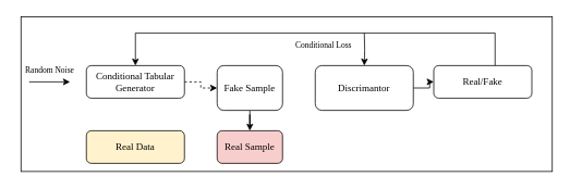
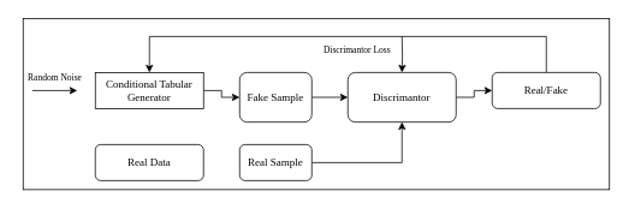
- <mxCell id="6" value="&lt;font style=&quot;font-size: 10px;&quot;&gt;Conditional Loss&lt;/font&gt;" style="text;html=1;align=center;verticalAlign=middle;resizable=0;points=[];autosize=1;strokeColor=none;fillColor=none;fontFamily=Times New Roman;" vertex="1" parent="1"><mxGeometry x="345" y="40" width="100" height="30" as="geometry" /></mxCell>
+ <mxCell id="6" value="&lt;font style=&quot;font-size: 10px;&quot;&gt;Discrimantor Loss&lt;/font&gt;" style="text;html=1;align=center;verticalAlign=middle;resizable=0;points=[];autosize=1;strokeColor=none;fillColor=none;fontFamily=Times New Roman;" vertex="1" parent="1"><mxGeometry x="345" y="40" width="100" height="30" as="geometry" /></mxCell>
- <mxCell id="4" value="Conditional Tabular&lt;div&gt;Generator&lt;/div&gt;" style="rounded=1;whiteSpace=wrap;html=1;fontFamily=Times New Roman;" vertex="1" parent="1"><mxGeometry x="105" y="80" width="120" height="40" as="geometry" /></mxCell>
+ <mxCell id="4" value="Conditional Tabular&lt;div&gt;Generator&lt;/div&gt;" style="whiteSpace=wrap;html=1;fontFamily=Times New Roman;rounded=0;" vertex="1" parent="1"><mxGeometry x="105" y="80" width="120" height="40" as="geometry" /></mxCell>
- <mxCell id="3" value="" style="edgeStyle=orthogonalEdgeStyle;rounded=0;orthogonalLoop=1;jettySize=auto;html=1;fontFamily=Times New Roman;dashed=1;" edge="1" parent="1" source="4" target="8"><mxGeometry relative="1" as="geometry" /></mxCell>
+ <mxCell id="3" value="" style="edgeStyle=orthogonalEdgeStyle;rounded=0;orthogonalLoop=1;jettySize=auto;html=1;fontFamily=Times New Roman;" edge="1" parent="1" source="4" target="8"><mxGeometry relative="1" as="geometry" /></mxCell>
- <mxCell id="16" value="Real/Fake" style="rounded=1;whiteSpace=wrap;html=1;fontFamily=Times New Roman;" vertex="1" parent="1"><mxGeometry x="530" y="80" width="120" height="40" as="geometry" /></mxCell>
+ <mxCell id="16" value="Real/Fake" style="rounded=1;whiteSpace=wrap;html=1;fontFamily=Times New Roman;" vertex="1" parent="1"><mxGeometry x="545" y="80" width="120" height="40" as="geometry" /></mxCell>
- <mxCell id="7" value="" style="edgeStyle=orthogonalEdgeStyle;rounded=0;orthogonalLoop=1;jettySize=auto;html=1;fontFamily=Times New Roman;" edge="1" parent="1" source="8" target="10"><mxGeometry relative="1" as="geometry" /></mxCell>
+ <mxCell id="7" value="" style="edgeStyle=orthogonalEdgeStyle;rounded=0;orthogonalLoop=1;jettySize=auto;html=1;fontFamily=Times New Roman;" edge="1" parent="1" source="8" target="14"><mxGeometry relative="1" as="geometry" /></mxCell>
- <mxCell id="11" value="Real Data" style="rounded=1;whiteSpace=wrap;html=1;fontFamily=Times New Roman;fillColor=#fff2cc;" vertex="1" parent="1"><mxGeometry x="105" y="160" width="120" height="40" as="geometry" /></mxCell>
+ <mxCell id="11" value="Real Data" style="rounded=1;whiteSpace=wrap;html=1;fontFamily=Times New Roman;" vertex="1" parent="1"><mxGeometry x="105" y="160" width="120" height="40" as="geometry" /></mxCell>
- <mxCell id="10" value="Real Sample" style="rounded=1;whiteSpace=wrap;html=1;fontFamily=Times New Roman;fillColor=#f8cecc;" vertex="1" parent="1"><mxGeometry x="265" y="160" width="80" height="40" as="geometry" /></mxCell>
+ <mxCell id="10" value="Real Sample" style="rounded=1;whiteSpace=wrap;html=1;fontFamily=Times New Roman;" vertex="1" parent="1"><mxGeometry x="265" y="160" width="80" height="40" as="geometry" /></mxCell>
+ <mxCell id="9" style="edgeStyle=orthogonalEdgeStyle;rounded=0;orthogonalLoop=1;jettySize=auto;html=1;entryX=0.5;entryY=1;entryDx=0;entryDy=0;fontFamily=Times New Roman;" edge="1" parent="1" source="10" target="14"><mxGeometry relative="1" as="geometry" /></mxCell>
